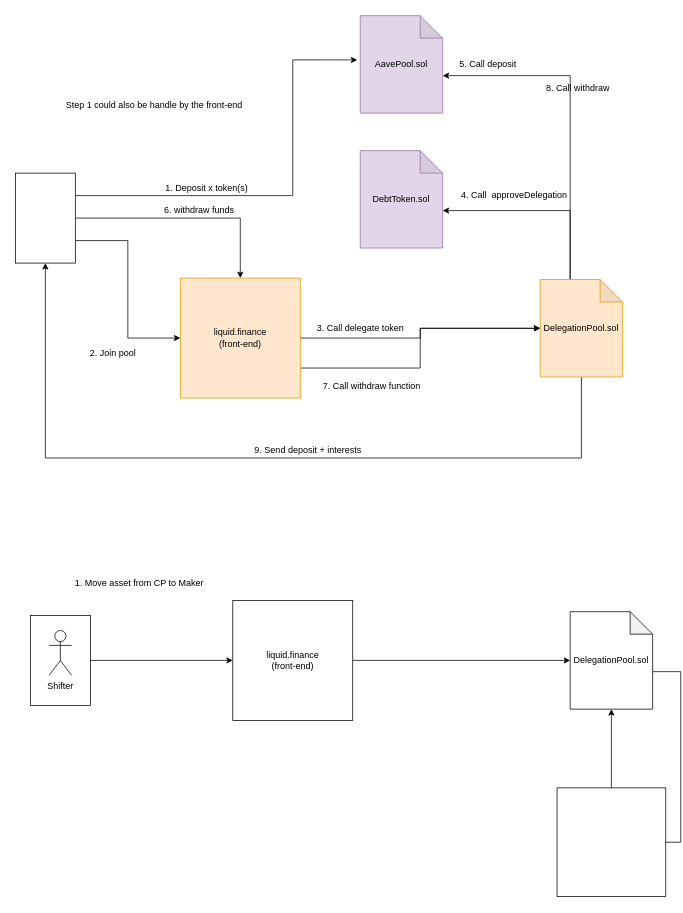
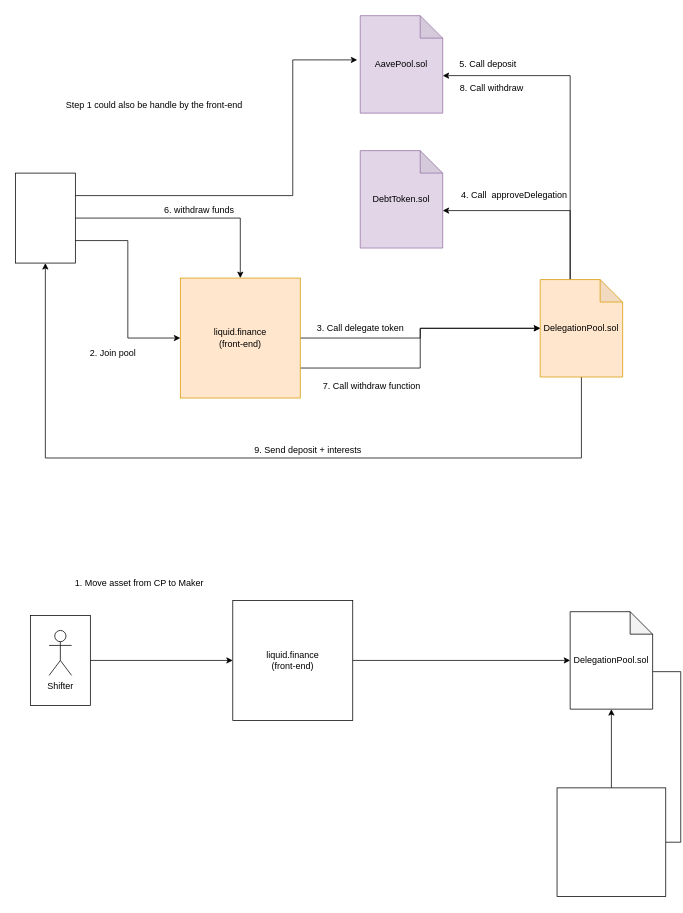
- <mxCell id="24" value="8. Call withdraw" style="text;html=1;align=center;verticalAlign=middle;resizable=0;points=[];autosize=1;" vertex="1" parent="1"><mxGeometry x="720" y="107" width="100" height="20" as="geometry" /></mxCell>
+ <mxCell id="24" value="8. Call withdraw" style="text;html=1;align=center;verticalAlign=middle;resizable=0;points=[];autosize=1;" vertex="1" parent="1"><mxGeometry x="605" y="107" width="100" height="20" as="geometry" /></mxCell>
- <mxCell id="11" value="1. Deposit x token(s)" style="text;html=1;align=center;verticalAlign=middle;resizable=0;points=[];autosize=1;" vertex="1" parent="1"><mxGeometry x="210" y="240" width="130" height="20" as="geometry" /></mxCell>
